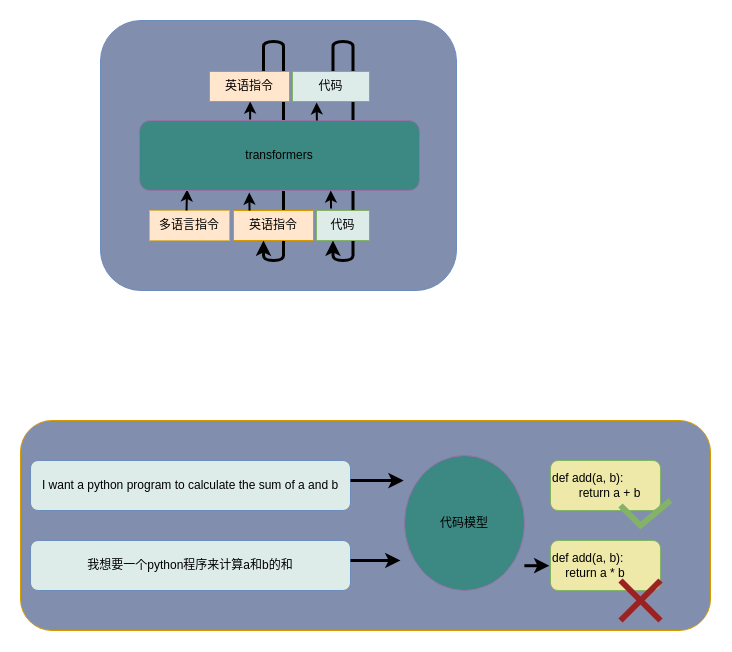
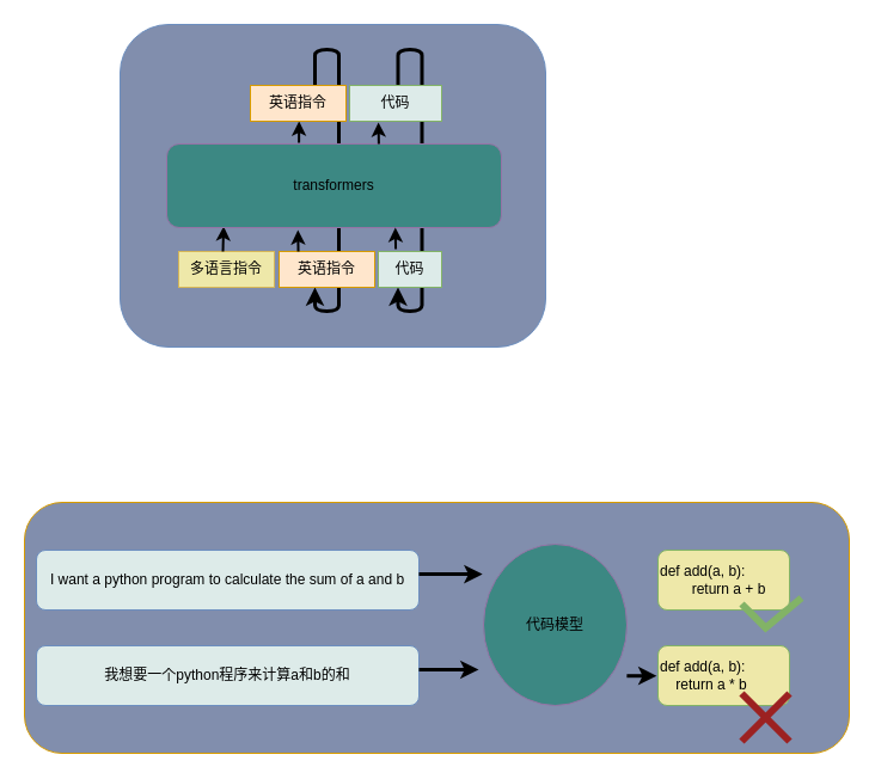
- <mxCell id="18" value="多语言指令" style="rounded=0;whiteSpace=wrap;html=1;fillColor=#ffe6cc;strokeColor=#d6b656;container=0;" parent="16" vertex="1"><mxGeometry x="49" y="190" width="80" height="30" as="geometry" /></mxCell>
+ <mxCell id="18" value="多语言指令" style="rounded=0;whiteSpace=wrap;html=1;fillColor=#EEE8A9;strokeColor=#d6b656;container=0;" parent="16" vertex="1"><mxGeometry x="49" y="190" width="80" height="30" as="geometry" /></mxCell>
